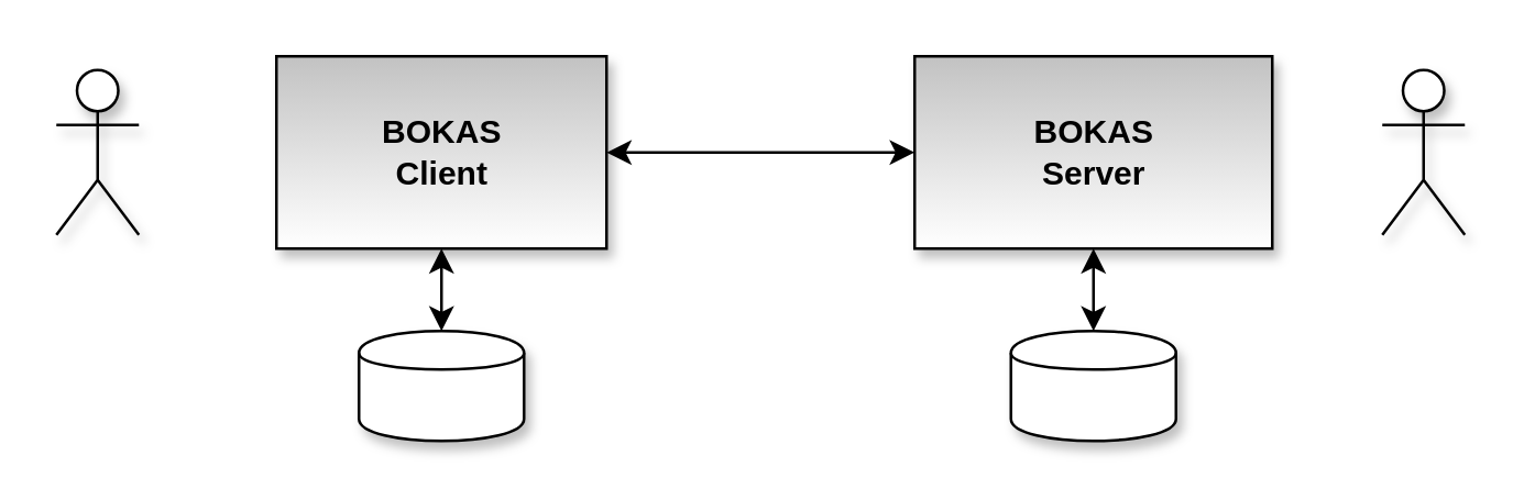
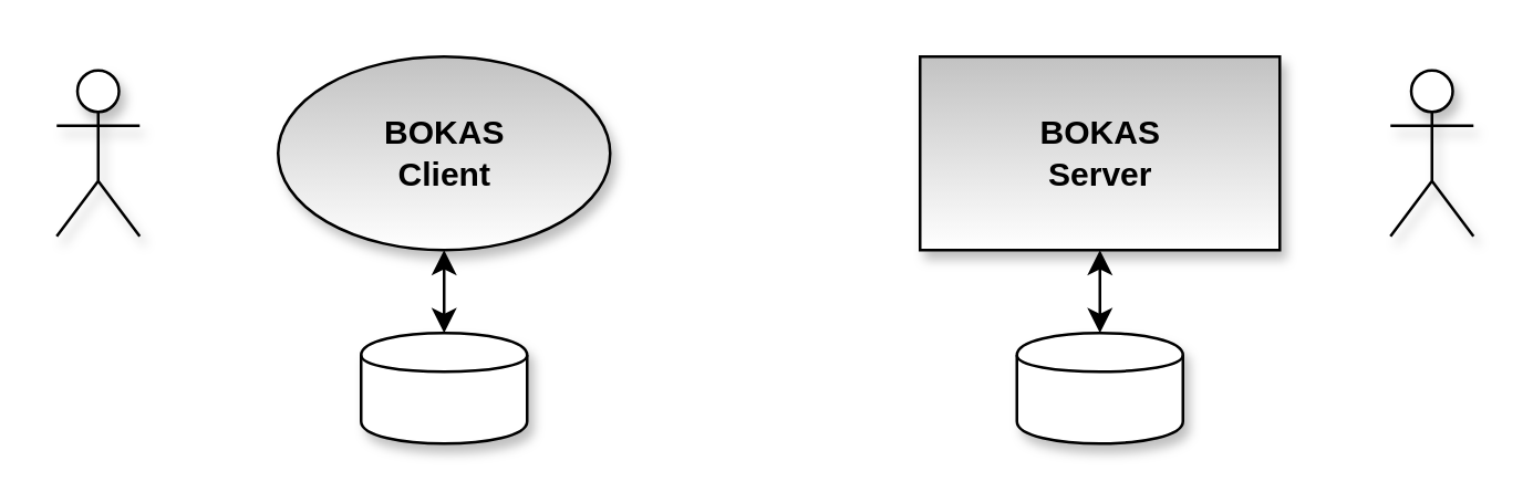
- <mxCell id="2" value="BOKAS&lt;br&gt;Client" style="html=1;shadow=1;gradientColor=#C2C2C2;gradientDirection=north;fontStyle=1" parent="1" vertex="1"><mxGeometry x="100" y="20" width="120" height="70" as="geometry" /></mxCell>
+ <mxCell id="2" value="BOKAS&lt;br&gt;Client" style="ellipse;html=1;shadow=1;gradientColor=#C2C2C2;gradientDirection=north;fontStyle=1;" parent="1" vertex="1"><mxGeometry x="100" y="20" width="120" height="70" as="geometry" /></mxCell>
- <mxCell id="6" value="" style="endArrow=classic;startArrow=classic;html=1;entryX=0;entryY=0.5;entryDx=0;entryDy=0;exitX=1;exitY=0.5;exitDx=0;exitDy=0;" parent="1" source="2" target="3" edge="1"><mxGeometry width="50" height="50" relative="1" as="geometry"><mxPoint x="20" y="160" as="sourcePoint" /><mxPoint x="70" y="110" as="targetPoint" /></mxGeometry></mxCell>
